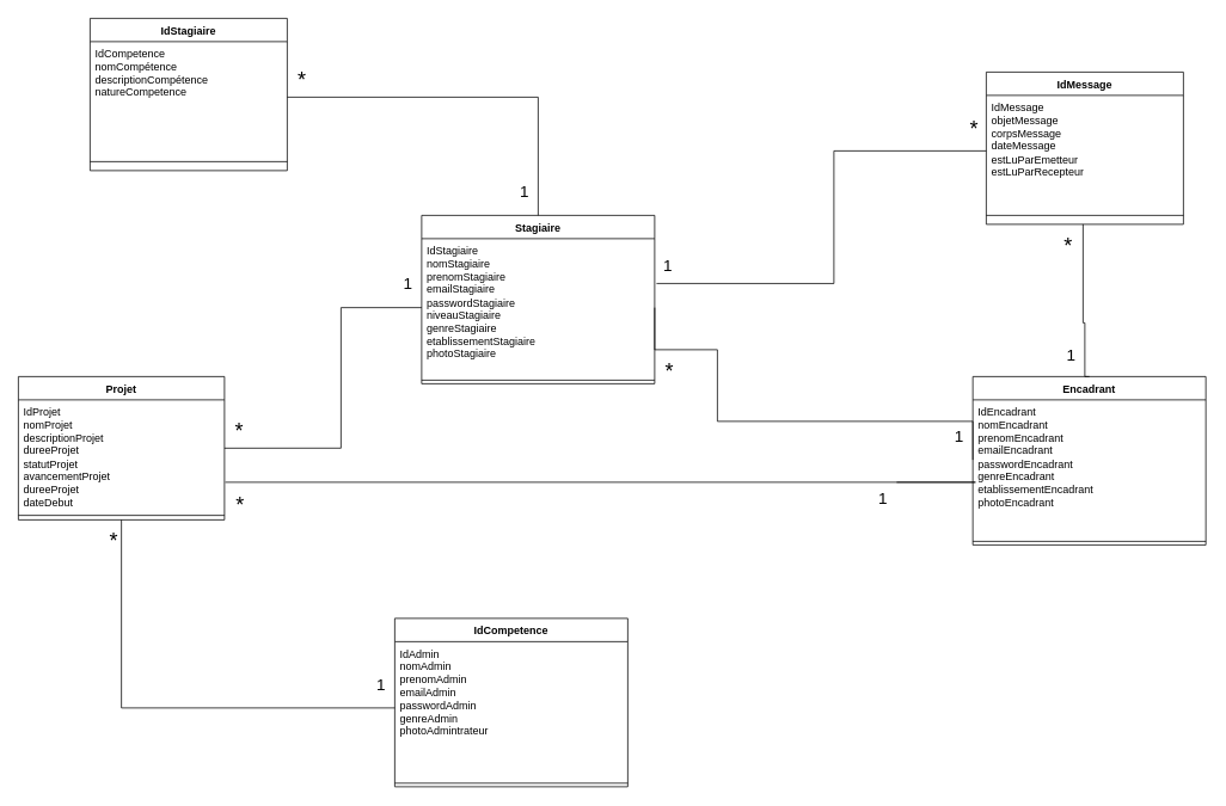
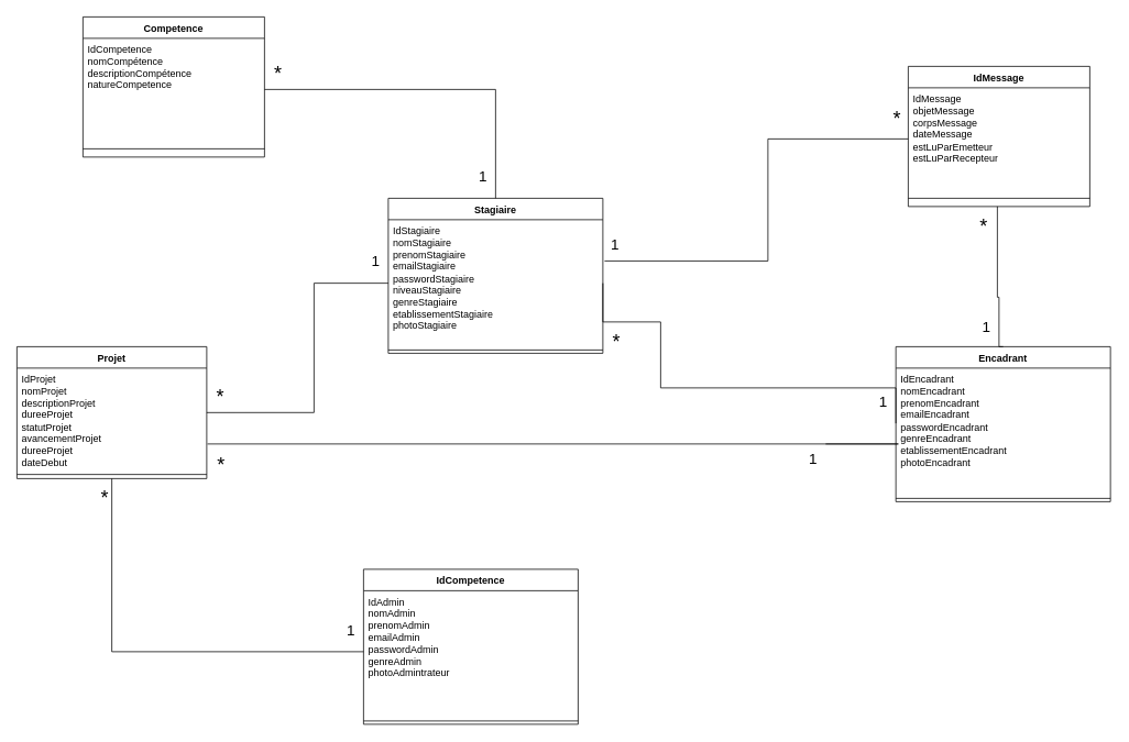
- <mxCell id="35" value="IdStagiaire" style="swimlane;fontStyle=1;align=center;verticalAlign=top;childLayout=stackLayout;horizontal=1;startSize=26;horizontalStack=0;resizeParent=1;resizeParentMax=0;resizeLast=0;collapsible=1;marginBottom=0;whiteSpace=wrap;html=1;" vertex="1" parent="1"><mxGeometry x="100" y="20" width="220" height="170" as="geometry" /></mxCell>
+ <mxCell id="35" value="Competence" style="swimlane;fontStyle=1;align=center;verticalAlign=top;childLayout=stackLayout;horizontal=1;startSize=26;horizontalStack=0;resizeParent=1;resizeParentMax=0;resizeLast=0;collapsible=1;marginBottom=0;whiteSpace=wrap;html=1;" vertex="1" parent="1"><mxGeometry x="100" y="20" width="220" height="170" as="geometry" /></mxCell>
